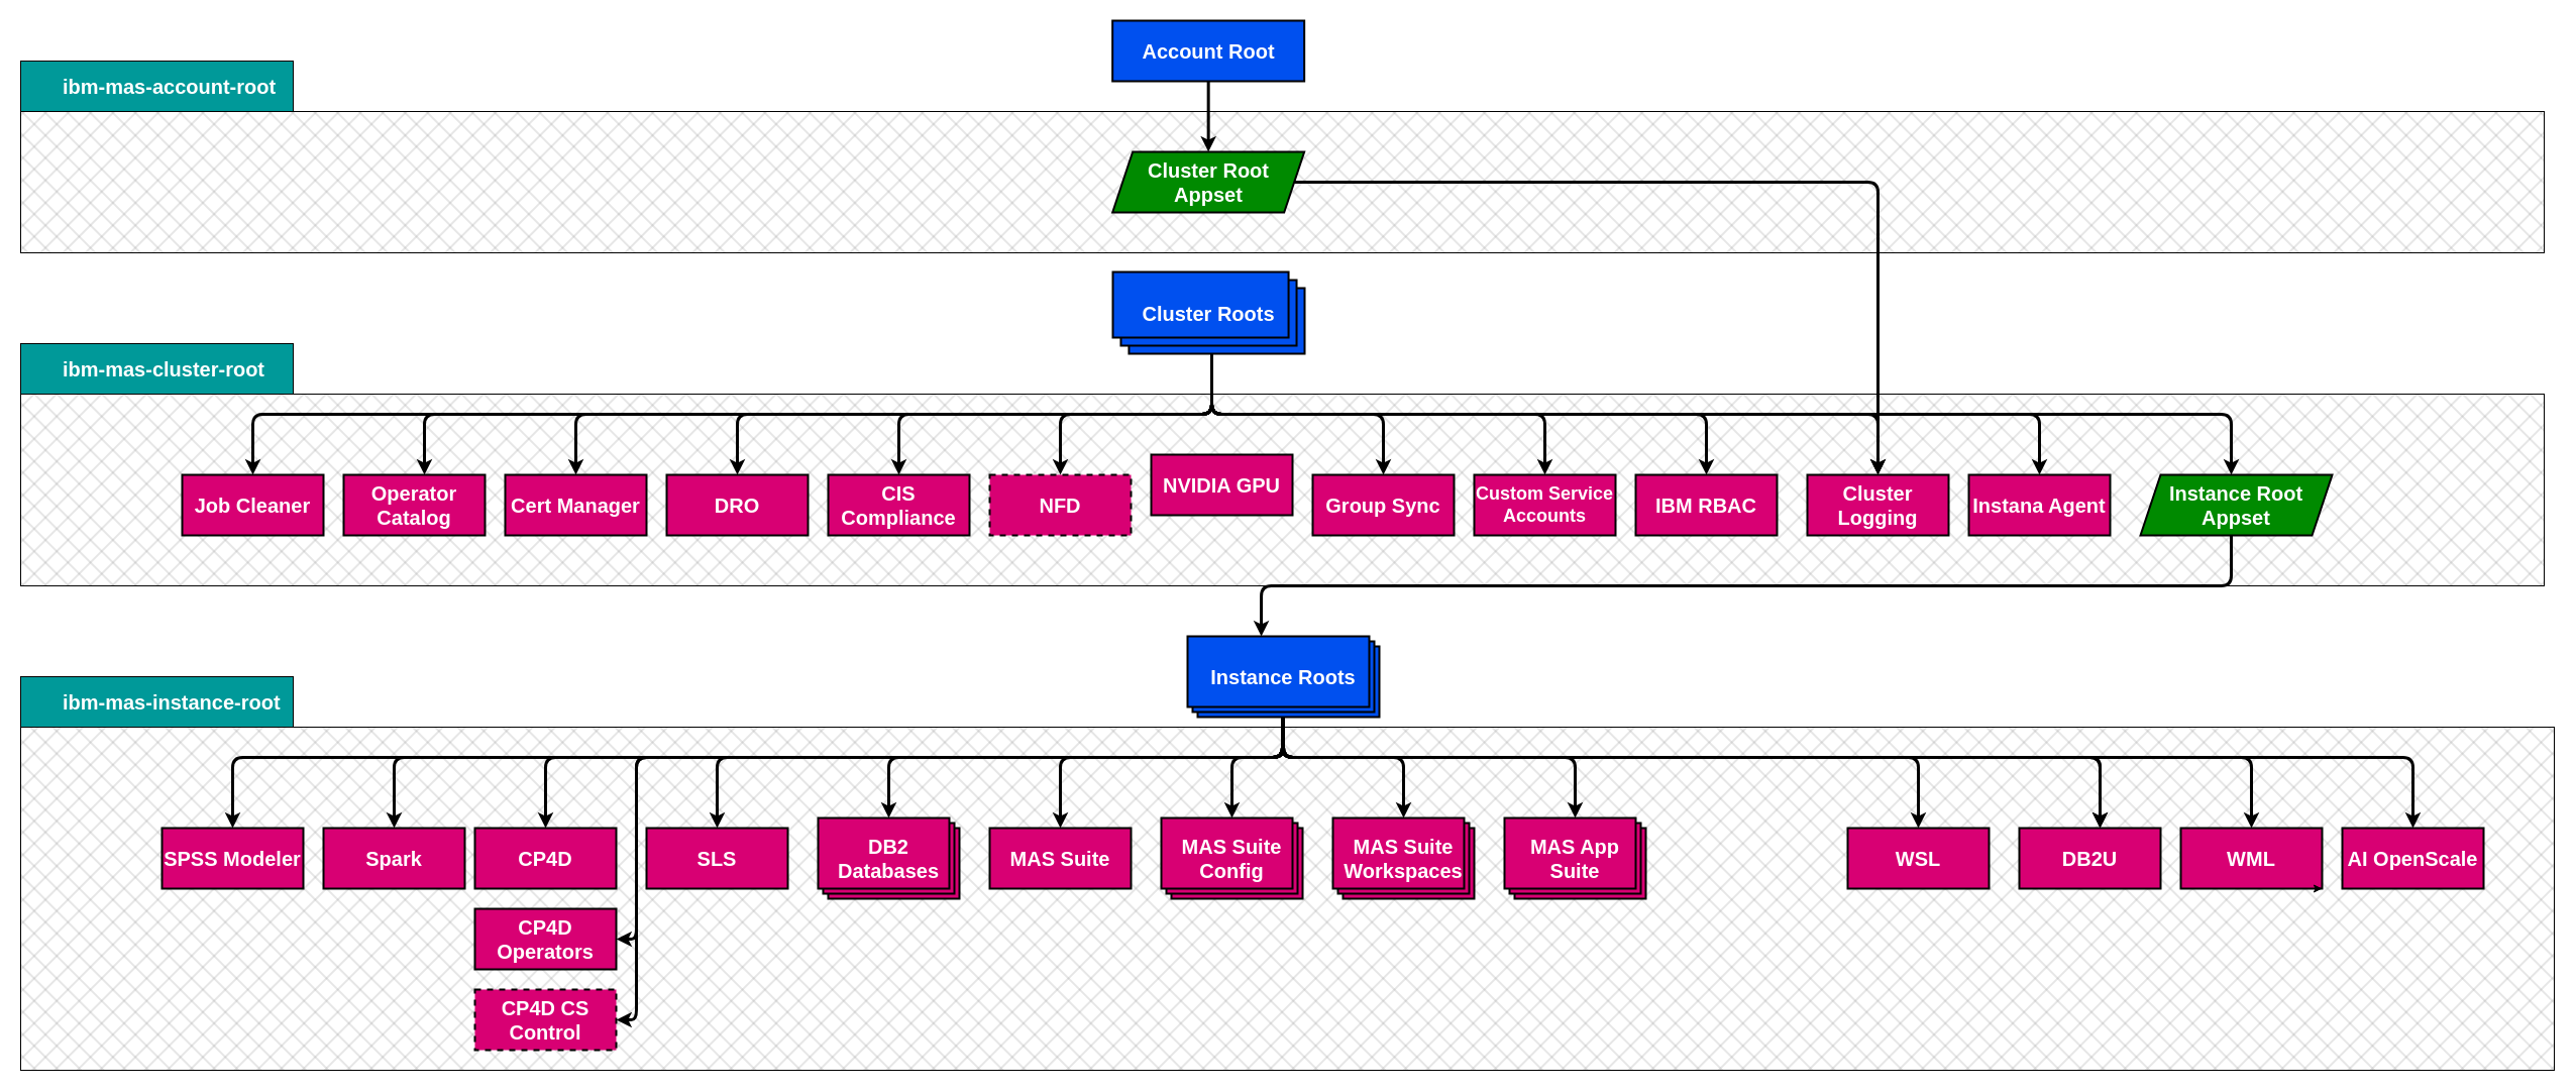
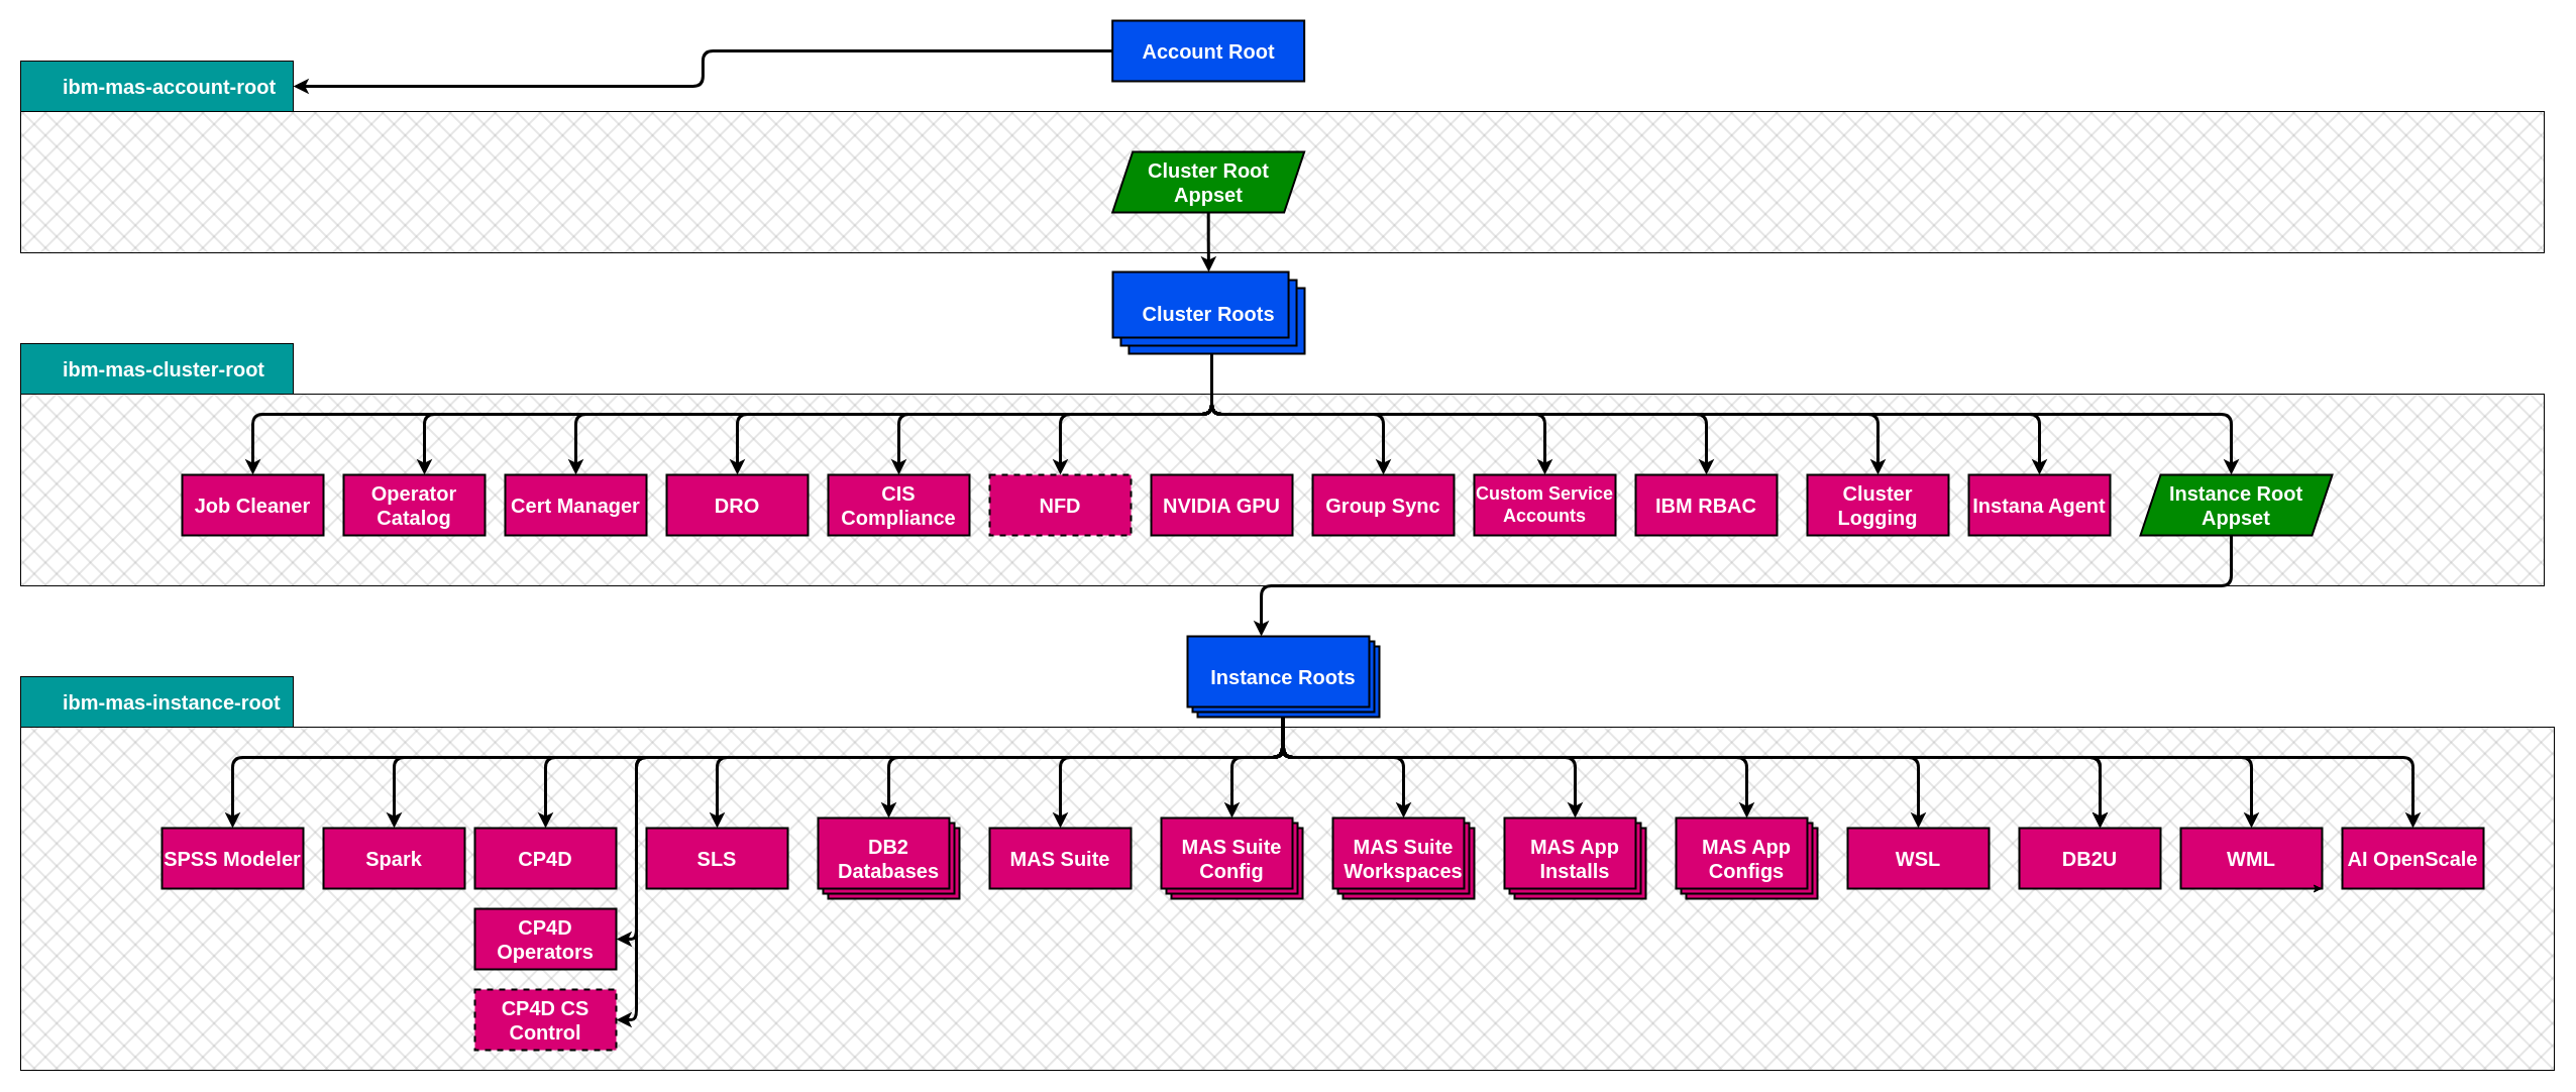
- <mxCell id="5" style="edgeStyle=orthogonalEdgeStyle;html=1;strokeWidth=3;orthogonal=1;strokeColor=#000000;" parent="1" source="6" target="8" edge="1"><mxGeometry relative="1" as="geometry" /></mxCell>
+ <mxCell id="5" style="edgeStyle=orthogonalEdgeStyle;html=1;strokeWidth=3;orthogonal=1;strokeColor=#000000;" parent="1" source="6" target="44" edge="1"><mxGeometry relative="1" as="geometry" /></mxCell>
- <mxCell id="7" style="edgeStyle=orthogonalEdgeStyle;html=1;strokeWidth=3;orthogonal=1;strokeColor=#000000;" parent="1" source="8" target="68" edge="1"><mxGeometry relative="1" as="geometry" /></mxCell>
+ <mxCell id="7" style="edgeStyle=orthogonalEdgeStyle;html=1;strokeWidth=3;orthogonal=1;strokeColor=#000000;" parent="1" source="8" target="25" edge="1"><mxGeometry relative="1" as="geometry" /></mxCell>
- <mxCell id="62" value="NVIDIA GPU" style="rounded=0;whiteSpace=wrap;html=1;fillColor=#d80073;strokeColor=#000000;fontColor=#ffffff;fontStyle=1;fontSize=20;strokeWidth=2;align=center;spacing=0;" parent="1" vertex="1"><mxGeometry x="1140" y="450" width="140" height="60" as="geometry" /></mxCell>
+ <mxCell id="62" value="NVIDIA GPU" style="rounded=0;whiteSpace=wrap;html=1;fillColor=#d80073;strokeColor=#000000;fontColor=#ffffff;fontStyle=1;fontSize=20;strokeWidth=2;align=center;spacing=0;" parent="1" vertex="1"><mxGeometry x="1140" y="470" width="140" height="60" as="geometry" /></mxCell>
+ <mxCell id="32" style="edgeStyle=orthogonalEdgeStyle;html=1;strokeWidth=3;orthogonal=1;strokeColor=#000000;" parent="1" source="36" target="41" edge="1"><mxGeometry relative="1" as="geometry"><Array as="points"><mxPoint x="1271" y="750" /><mxPoint x="1730" y="750" /></Array></mxGeometry></mxCell>
- <mxCell id="40" value="MAS App Suite" style="verticalLabelPosition=middle;verticalAlign=middle;html=1;shape=mxgraph.basic.layered_rect;dx=10;outlineConnect=0;fillColor=#d80073;fontColor=#ffffff;strokeColor=#000000;labelPosition=center;align=center;labelBackgroundColor=none;whiteSpace=wrap;horizontal=1;fontStyle=1;fontSize=20;strokeWidth=2;spacing=0;" parent="1" vertex="1"><mxGeometry x="1490" y="810" width="140" height="80" as="geometry" /></mxCell>
+ <mxCell id="40" value="MAS App Installs" style="verticalLabelPosition=middle;verticalAlign=middle;html=1;shape=mxgraph.basic.layered_rect;dx=10;outlineConnect=0;fillColor=#d80073;fontColor=#ffffff;strokeColor=#000000;labelPosition=center;align=center;labelBackgroundColor=none;whiteSpace=wrap;horizontal=1;fontStyle=1;fontSize=20;strokeWidth=2;spacing=0;" parent="1" vertex="1"><mxGeometry x="1490" y="810" width="140" height="80" as="geometry" /></mxCell>
+ <mxCell id="41" value="MAS App Configs" style="verticalLabelPosition=middle;verticalAlign=middle;html=1;shape=mxgraph.basic.layered_rect;dx=10;outlineConnect=0;fillColor=#d80073;fontColor=#ffffff;strokeColor=#000000;labelPosition=center;align=center;labelBackgroundColor=none;whiteSpace=wrap;horizontal=1;fontStyle=1;fontSize=20;strokeWidth=2;spacing=0;" parent="1" vertex="1"><mxGeometry x="1660" y="810" width="140" height="80" as="geometry" /></mxCell>
